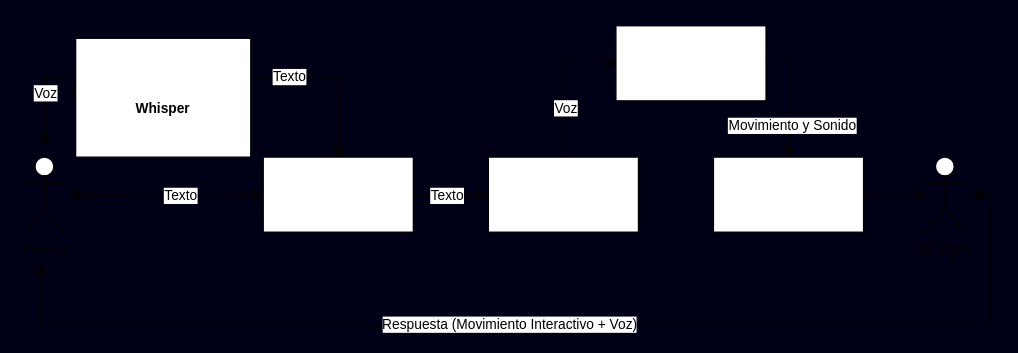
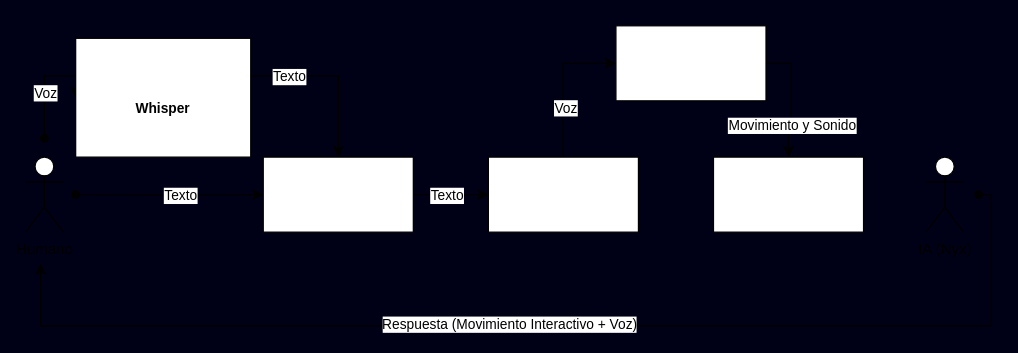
- <mxCell id="19" style="edgeStyle=orthogonalEdgeStyle;rounded=0;orthogonalLoop=1;jettySize=auto;html=1;" parent="1" source="20" target="23" edge="1"><mxGeometry relative="1" as="geometry"><mxPoint x="720" y="155" as="targetPoint" /></mxGeometry></mxCell>
- <mxCell id="6" value="Sonido" style="shape=umlActor;verticalLabelPosition=bottom;verticalAlign=top;html=1;outlineConnect=0;" parent="1" vertex="1"><mxGeometry x="20" y="125" width="30" height="60" as="geometry" /></mxCell>
+ <mxCell id="6" value="Humano" style="shape=umlActor;verticalLabelPosition=bottom;verticalAlign=top;html=1;outlineConnect=0;" parent="1" vertex="1"><mxGeometry x="20" y="125" width="30" height="60" as="geometry" /></mxCell>
